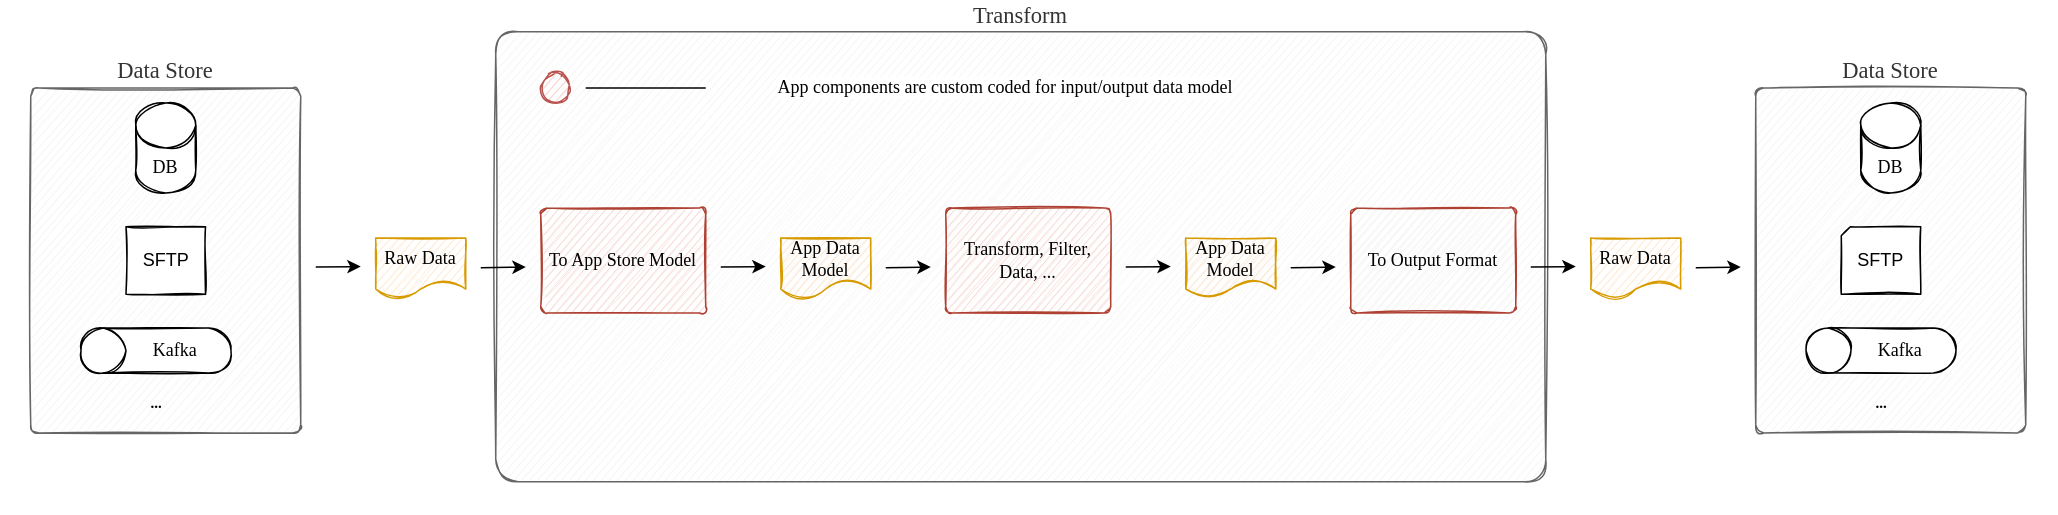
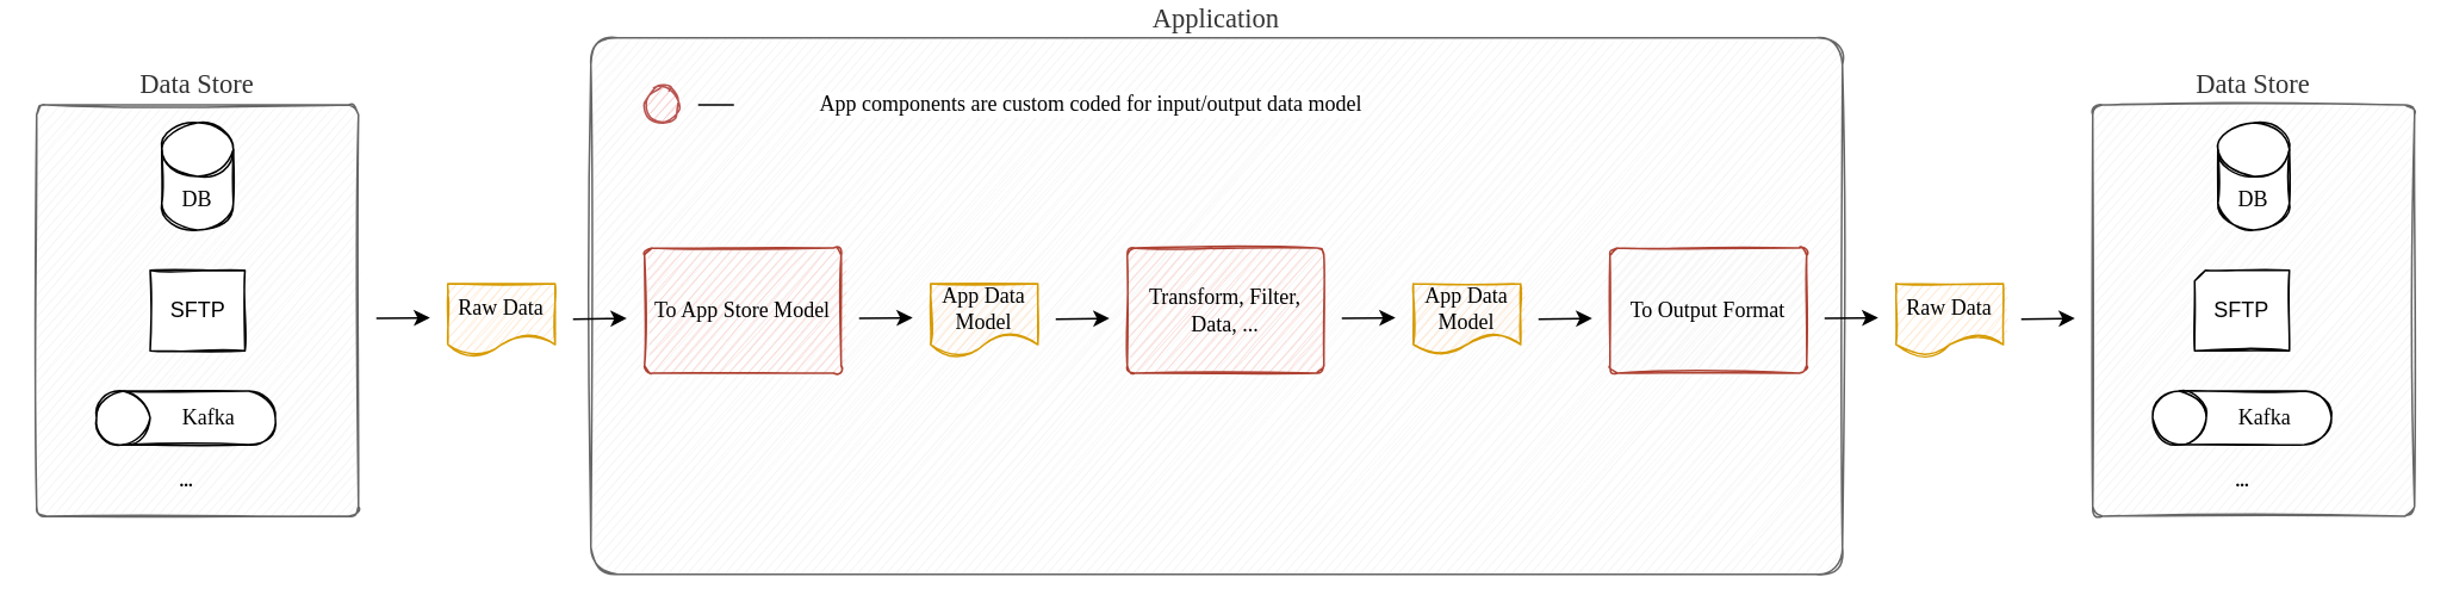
- <mxCell id="2" value="&lt;font style=&quot;font-size: 15px&quot;&gt;Transform&lt;/font&gt;" style="rounded=1;whiteSpace=wrap;html=1;comic=0;sketch=1;curveFitting=0.95;sketchStyle=rough;fontFamily=Verdana;fillColor=#f5f5f5;strokeColor=#666666;fontColor=#333333;arcSize=5;labelPosition=center;verticalLabelPosition=top;align=center;verticalAlign=bottom;" vertex="1" parent="1"><mxGeometry x="330" y="20.5" width="700" height="300" as="geometry" /></mxCell>
+ <mxCell id="2" value="&lt;font style=&quot;font-size: 15px&quot;&gt;Application&lt;/font&gt;" style="rounded=1;whiteSpace=wrap;html=1;comic=0;sketch=1;curveFitting=0.95;sketchStyle=rough;fontFamily=Verdana;fillColor=#f5f5f5;strokeColor=#666666;fontColor=#333333;arcSize=5;labelPosition=center;verticalLabelPosition=top;align=center;verticalAlign=bottom;" vertex="1" parent="1"><mxGeometry x="330" y="20.5" width="700" height="300" as="geometry" /></mxCell>
- <mxCell id="29" value="App components are custom coded for input/output data model" style="text;html=1;strokeColor=none;fillColor=none;align=center;verticalAlign=middle;whiteSpace=wrap;rounded=0;comic=0;sketch=1;curveFitting=0.95;sketchStyle=rough;fontFamily=Verdana;labelBackgroundColor=#FFFFFF;labelBorderColor=none;" vertex="1" parent="1"><mxGeometry x="470" y="48" width="400" height="20" as="geometry" /></mxCell>
+ <mxCell id="29" value="App components are custom coded for input/output data model" style="text;html=1;strokeColor=none;fillColor=none;align=center;verticalAlign=middle;whiteSpace=wrap;rounded=0;comic=0;sketch=1;curveFitting=0.95;sketchStyle=rough;fontFamily=Verdana;labelBackgroundColor=#FFFFFF;labelBorderColor=none;" vertex="1" parent="1"><mxGeometry x="410" y="48" width="400" height="20" as="geometry" /></mxCell>
